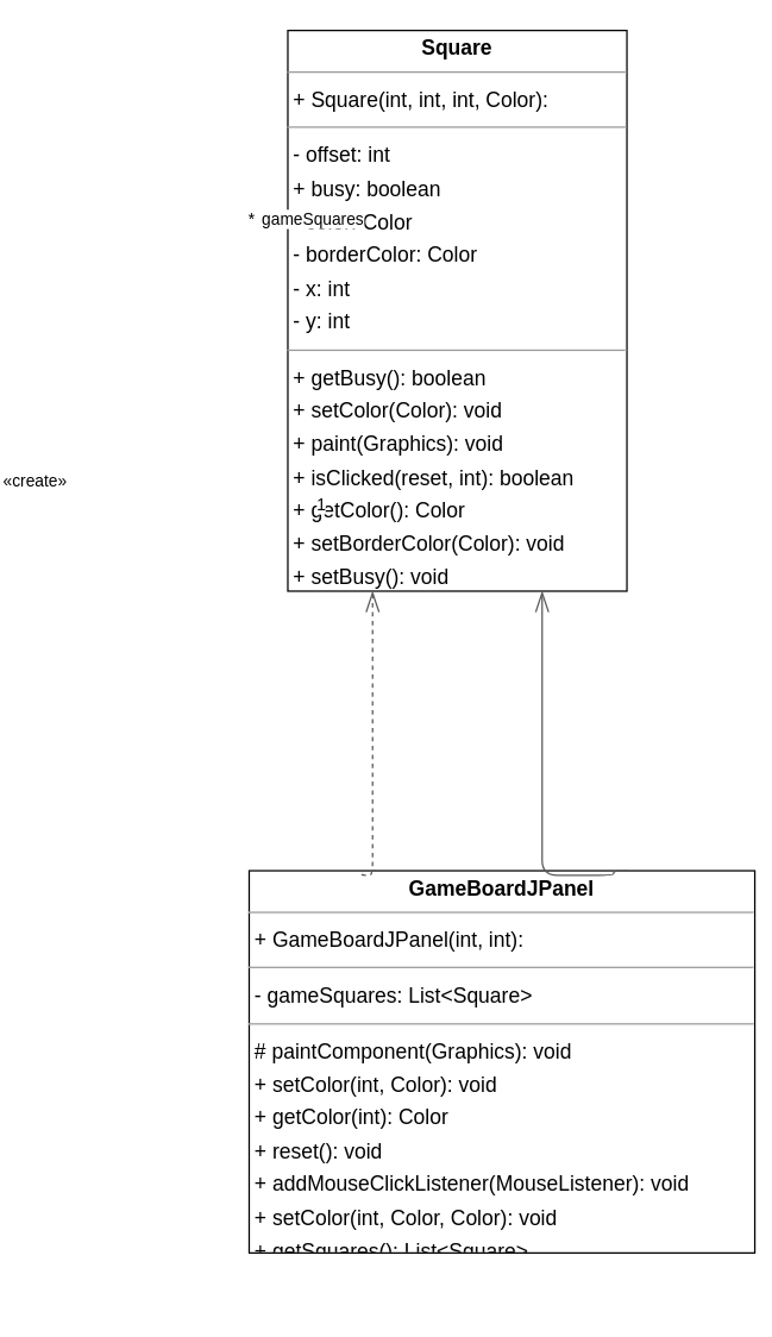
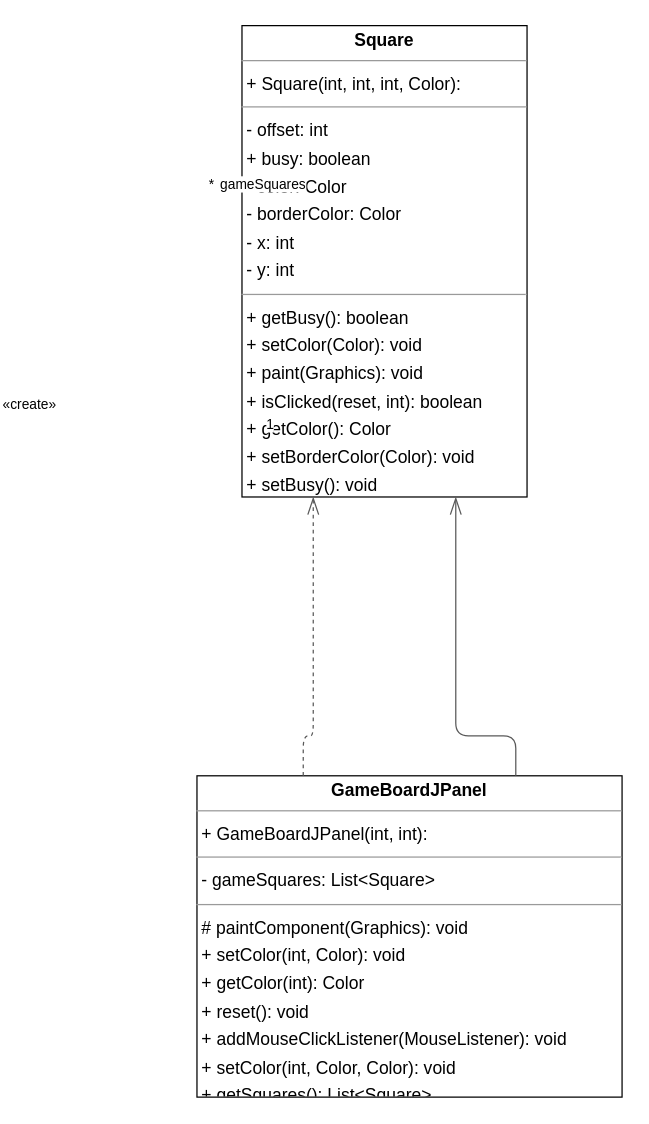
- <mxCell id="2" value="&lt;p style=&quot;margin:0px;margin-top:4px;text-align:center;&quot;&gt;&lt;b&gt;GameBoardJPanel&lt;/b&gt;&lt;/p&gt;&lt;hr size=&quot;1&quot;/&gt;&lt;p style=&quot;margin:0 0 0 4px;line-height:1.6;&quot;&gt;+ GameBoardJPanel(int, int): &lt;/p&gt;&lt;hr size=&quot;1&quot;/&gt;&lt;p style=&quot;margin:0 0 0 4px;line-height:1.6;&quot;&gt;- gameSquares: List&amp;lt;Square&amp;gt;&lt;/p&gt;&lt;hr size=&quot;1&quot;/&gt;&lt;p style=&quot;margin:0 0 0 4px;line-height:1.6;&quot;&gt;# paintComponent(Graphics): void&lt;br/&gt;+ setColor(int, Color): void&lt;br/&gt;+ getColor(int): Color&lt;br/&gt;+ reset(): void&lt;br/&gt;+ addMouseClickListener(MouseListener): void&lt;br/&gt;+ setColor(int, Color, Color): void&lt;br/&gt;+ getSquares(): List&amp;lt;Square&amp;gt;&lt;/p&gt;" style="verticalAlign=top;align=left;overflow=fill;fontSize=14;fontFamily=Helvetica;html=1;rounded=0;shadow=0;comic=0;labelBackgroundColor=none;strokeWidth=1;" parent="1" vertex="1"><mxGeometry x="30" y="585" width="340" height="257" as="geometry" /></mxCell>
+ <mxCell id="2" value="&lt;p style=&quot;margin:0px;margin-top:4px;text-align:center;&quot;&gt;&lt;b&gt;GameBoardJPanel&lt;/b&gt;&lt;/p&gt;&lt;hr size=&quot;1&quot;/&gt;&lt;p style=&quot;margin:0 0 0 4px;line-height:1.6;&quot;&gt;+ GameBoardJPanel(int, int): &lt;/p&gt;&lt;hr size=&quot;1&quot;/&gt;&lt;p style=&quot;margin:0 0 0 4px;line-height:1.6;&quot;&gt;- gameSquares: List&amp;lt;Square&amp;gt;&lt;/p&gt;&lt;hr size=&quot;1&quot;/&gt;&lt;p style=&quot;margin:0 0 0 4px;line-height:1.6;&quot;&gt;# paintComponent(Graphics): void&lt;br/&gt;+ setColor(int, Color): void&lt;br/&gt;+ getColor(int): Color&lt;br/&gt;+ reset(): void&lt;br/&gt;+ addMouseClickListener(MouseListener): void&lt;br/&gt;+ setColor(int, Color, Color): void&lt;br/&gt;+ getSquares(): List&amp;lt;Square&amp;gt;&lt;/p&gt;" style="verticalAlign=top;align=left;overflow=fill;fontSize=14;fontFamily=Helvetica;html=1;rounded=0;shadow=0;comic=0;labelBackgroundColor=none;strokeWidth=1;" parent="1" vertex="1"><mxGeometry x="20" y="620" width="340" height="257" as="geometry" /></mxCell>
